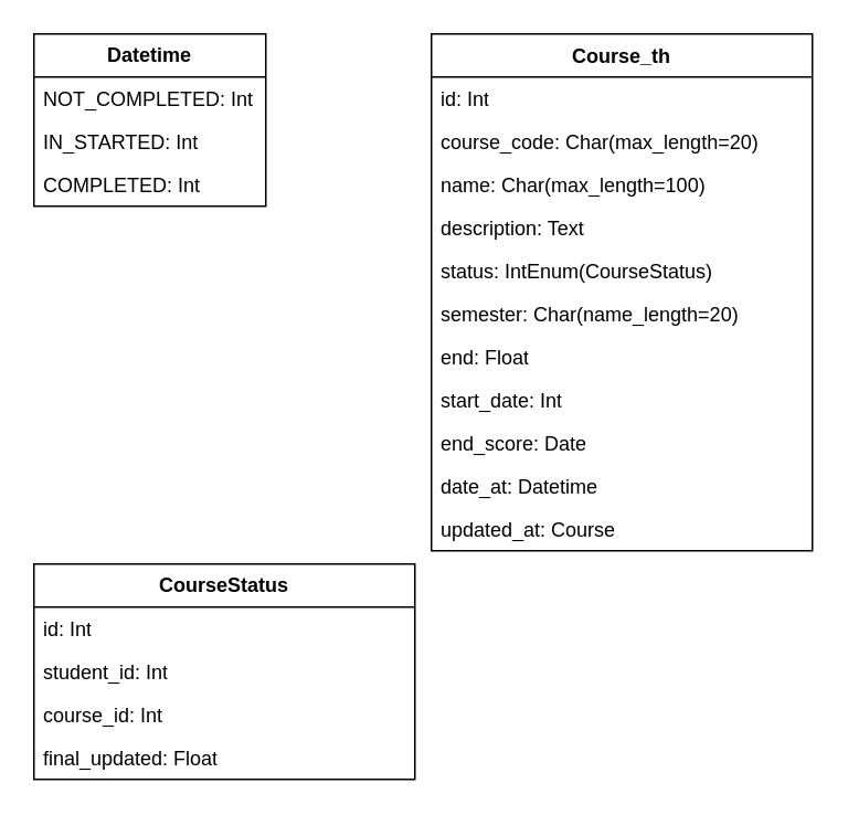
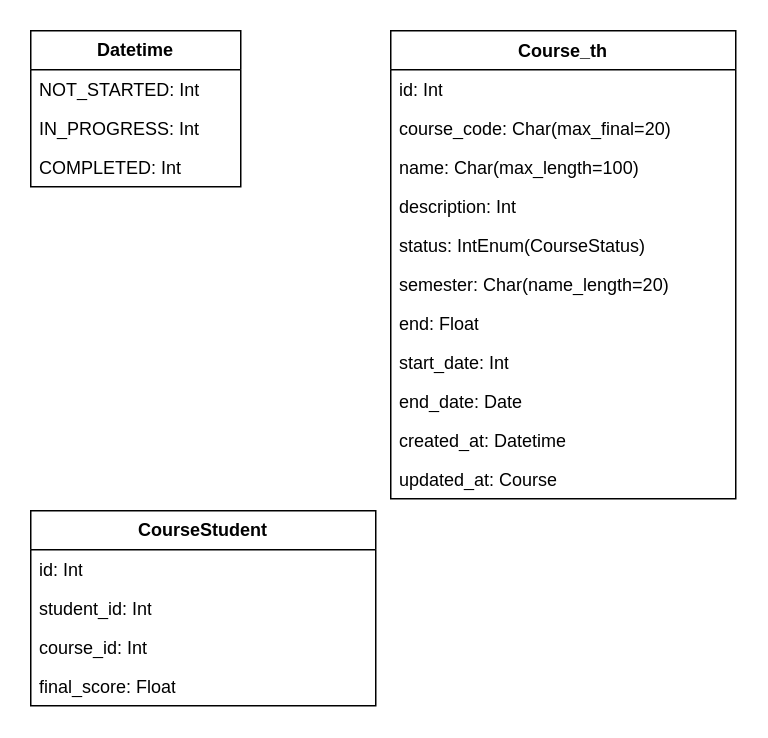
- <mxCell id="3" value="NOT_COMPLETED: Int" style="text;strokeColor=none;fillColor=none;align=left;verticalAlign=top;spacingLeft=4;spacingRight=4;overflow=hidden;rotatable=0;points=[[0,0.5],[1,0.5]];portConstraint=eastwest;whiteSpace=wrap;html=1;" parent="2" vertex="1"><mxGeometry y="26" width="140" height="26" as="geometry" /></mxCell>
+ <mxCell id="3" value="NOT_STARTED: Int" style="text;strokeColor=none;fillColor=none;align=left;verticalAlign=top;spacingLeft=4;spacingRight=4;overflow=hidden;rotatable=0;points=[[0,0.5],[1,0.5]];portConstraint=eastwest;whiteSpace=wrap;html=1;" parent="2" vertex="1"><mxGeometry y="26" width="140" height="26" as="geometry" /></mxCell>
- <mxCell id="4" value="IN_STARTED: Int" style="text;strokeColor=none;fillColor=none;align=left;verticalAlign=top;spacingLeft=4;spacingRight=4;overflow=hidden;rotatable=0;points=[[0,0.5],[1,0.5]];portConstraint=eastwest;whiteSpace=wrap;html=1;" vertex="1" parent="2"><mxGeometry y="52" width="140" height="26" as="geometry" /></mxCell>
+ <mxCell id="4" value="IN_PROGRESS: Int" style="text;strokeColor=none;fillColor=none;align=left;verticalAlign=top;spacingLeft=4;spacingRight=4;overflow=hidden;rotatable=0;points=[[0,0.5],[1,0.5]];portConstraint=eastwest;whiteSpace=wrap;html=1;" vertex="1" parent="2"><mxGeometry y="52" width="140" height="26" as="geometry" /></mxCell>
- <mxCell id="8" value="course_code: Char(max_length=20)" style="text;strokeColor=none;fillColor=none;align=left;verticalAlign=top;spacingLeft=4;spacingRight=4;overflow=hidden;rotatable=0;points=[[0,0.5],[1,0.5]];portConstraint=eastwest;whiteSpace=wrap;html=1;" vertex="1" parent="6"><mxGeometry y="52" width="230" height="26" as="geometry" /></mxCell>
+ <mxCell id="8" value="course_code: Char(max_final=20)" style="text;strokeColor=none;fillColor=none;align=left;verticalAlign=top;spacingLeft=4;spacingRight=4;overflow=hidden;rotatable=0;points=[[0,0.5],[1,0.5]];portConstraint=eastwest;whiteSpace=wrap;html=1;" vertex="1" parent="6"><mxGeometry y="52" width="230" height="26" as="geometry" /></mxCell>
- <mxCell id="10" value="description: Text" style="text;strokeColor=none;fillColor=none;align=left;verticalAlign=top;spacingLeft=4;spacingRight=4;overflow=hidden;rotatable=0;points=[[0,0.5],[1,0.5]];portConstraint=eastwest;whiteSpace=wrap;html=1;" vertex="1" parent="6"><mxGeometry y="104" width="230" height="26" as="geometry" /></mxCell>
+ <mxCell id="10" value="description: Int" style="text;strokeColor=none;fillColor=none;align=left;verticalAlign=top;spacingLeft=4;spacingRight=4;overflow=hidden;rotatable=0;points=[[0,0.5],[1,0.5]];portConstraint=eastwest;whiteSpace=wrap;html=1;" vertex="1" parent="6"><mxGeometry y="104" width="230" height="26" as="geometry" /></mxCell>
- <mxCell id="15" value="end_score: Date" style="text;strokeColor=none;fillColor=none;align=left;verticalAlign=top;spacingLeft=4;spacingRight=4;overflow=hidden;rotatable=0;points=[[0,0.5],[1,0.5]];portConstraint=eastwest;whiteSpace=wrap;html=1;" vertex="1" parent="6"><mxGeometry y="234" width="230" height="26" as="geometry" /></mxCell>
+ <mxCell id="15" value="end_date: Date" style="text;strokeColor=none;fillColor=none;align=left;verticalAlign=top;spacingLeft=4;spacingRight=4;overflow=hidden;rotatable=0;points=[[0,0.5],[1,0.5]];portConstraint=eastwest;whiteSpace=wrap;html=1;" vertex="1" parent="6"><mxGeometry y="234" width="230" height="26" as="geometry" /></mxCell>
- <mxCell id="16" value="date_at: Datetime" style="text;strokeColor=none;fillColor=none;align=left;verticalAlign=top;spacingLeft=4;spacingRight=4;overflow=hidden;rotatable=0;points=[[0,0.5],[1,0.5]];portConstraint=eastwest;whiteSpace=wrap;html=1;" vertex="1" parent="6"><mxGeometry y="260" width="230" height="26" as="geometry" /></mxCell>
+ <mxCell id="16" value="created_at: Datetime" style="text;strokeColor=none;fillColor=none;align=left;verticalAlign=top;spacingLeft=4;spacingRight=4;overflow=hidden;rotatable=0;points=[[0,0.5],[1,0.5]];portConstraint=eastwest;whiteSpace=wrap;html=1;" vertex="1" parent="6"><mxGeometry y="260" width="230" height="26" as="geometry" /></mxCell>
- <mxCell id="18" value="&lt;b&gt;CourseStatus&lt;/b&gt;" style="swimlane;fontStyle=0;childLayout=stackLayout;horizontal=1;startSize=26;fillColor=none;horizontalStack=0;resizeParent=1;resizeParentMax=0;resizeLast=0;collapsible=1;marginBottom=0;whiteSpace=wrap;html=1;" vertex="1" parent="1"><mxGeometry x="20" y="340" width="230" height="130" as="geometry" /></mxCell>
+ <mxCell id="18" value="&lt;b&gt;CourseStudent&lt;/b&gt;" style="swimlane;fontStyle=0;childLayout=stackLayout;horizontal=1;startSize=26;fillColor=none;horizontalStack=0;resizeParent=1;resizeParentMax=0;resizeLast=0;collapsible=1;marginBottom=0;whiteSpace=wrap;html=1;" vertex="1" parent="1"><mxGeometry x="20" y="340" width="230" height="130" as="geometry" /></mxCell>
- <mxCell id="22" value="final_updated: Float" style="text;strokeColor=none;fillColor=none;align=left;verticalAlign=top;spacingLeft=4;spacingRight=4;overflow=hidden;rotatable=0;points=[[0,0.5],[1,0.5]];portConstraint=eastwest;whiteSpace=wrap;html=1;" vertex="1" parent="18"><mxGeometry y="104" width="230" height="26" as="geometry" /></mxCell>
+ <mxCell id="22" value="final_score: Float" style="text;strokeColor=none;fillColor=none;align=left;verticalAlign=top;spacingLeft=4;spacingRight=4;overflow=hidden;rotatable=0;points=[[0,0.5],[1,0.5]];portConstraint=eastwest;whiteSpace=wrap;html=1;" vertex="1" parent="18"><mxGeometry y="104" width="230" height="26" as="geometry" /></mxCell>
